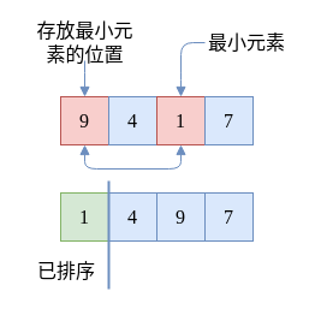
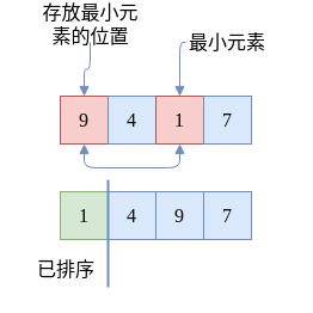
- <mxCell id="16" value="存放最小元素的位置" style="text;html=1;align=center;verticalAlign=middle;whiteSpace=wrap;rounded=0;fontFamily=Ubuntu;fontSize=16;fontStyle=0;" vertex="1" parent="1"><mxGeometry x="27.5" y="20" width="85" height="30" as="geometry" /></mxCell>
+ <mxCell id="16" value="存放最小元素的位置" style="text;html=1;align=center;verticalAlign=middle;whiteSpace=wrap;rounded=0;fontFamily=Ubuntu;fontSize=16;fontStyle=0;" vertex="1" parent="1"><mxGeometry x="32.5" y="5" width="85" height="30" as="geometry" /></mxCell>
- <mxCell id="14" value="最小元素" style="text;html=1;align=center;verticalAlign=middle;whiteSpace=wrap;rounded=0;fontFamily=Ubuntu;fontSize=16;fontStyle=0;" vertex="1" parent="1"><mxGeometry x="170" y="20" width="70" height="30" as="geometry" /></mxCell>
+ <mxCell id="14" value="最小元素" style="text;html=1;align=center;verticalAlign=middle;whiteSpace=wrap;rounded=0;fontFamily=Ubuntu;fontSize=16;fontStyle=0;" vertex="1" parent="1"><mxGeometry x="155" y="20" width="70" height="30" as="geometry" /></mxCell>
